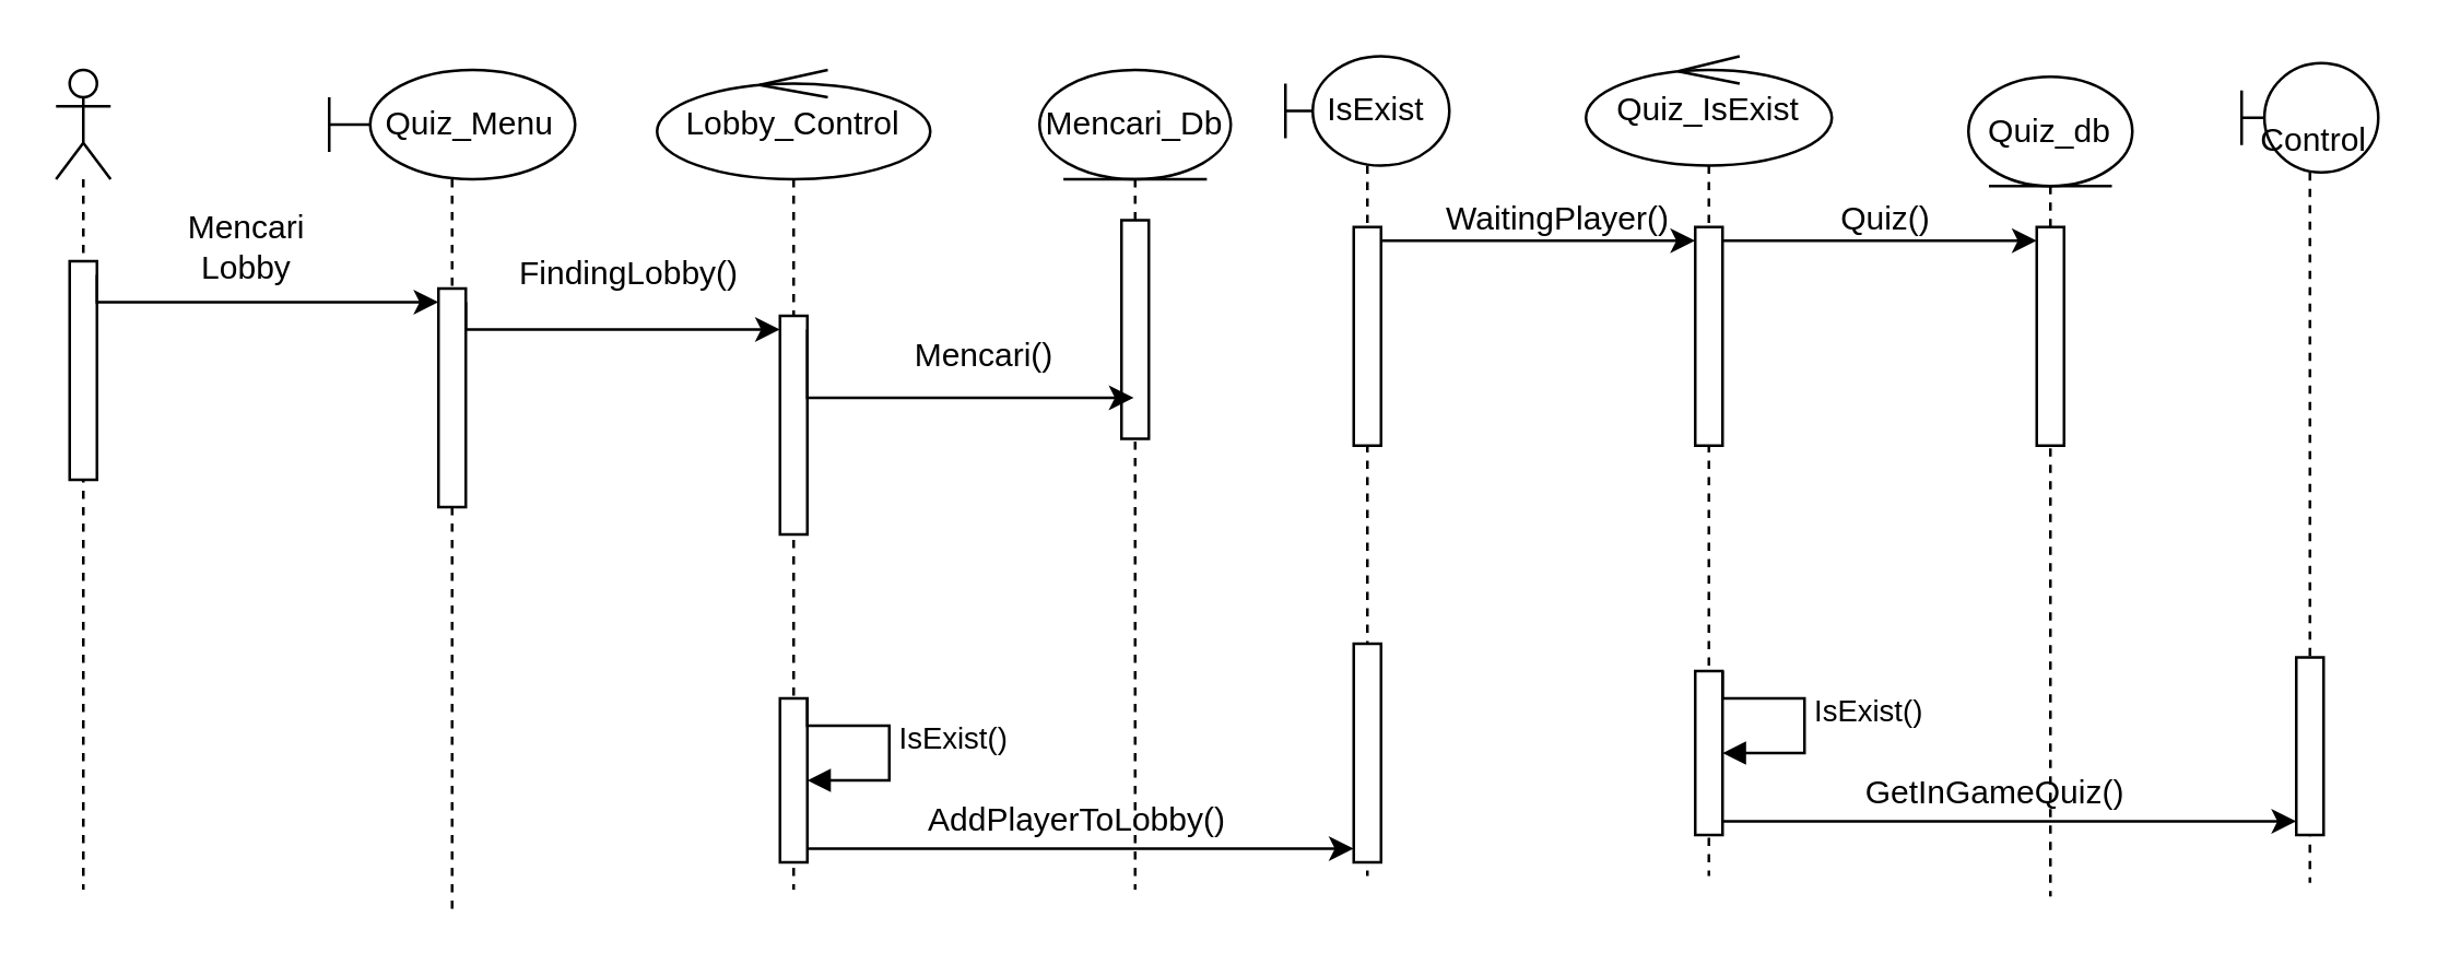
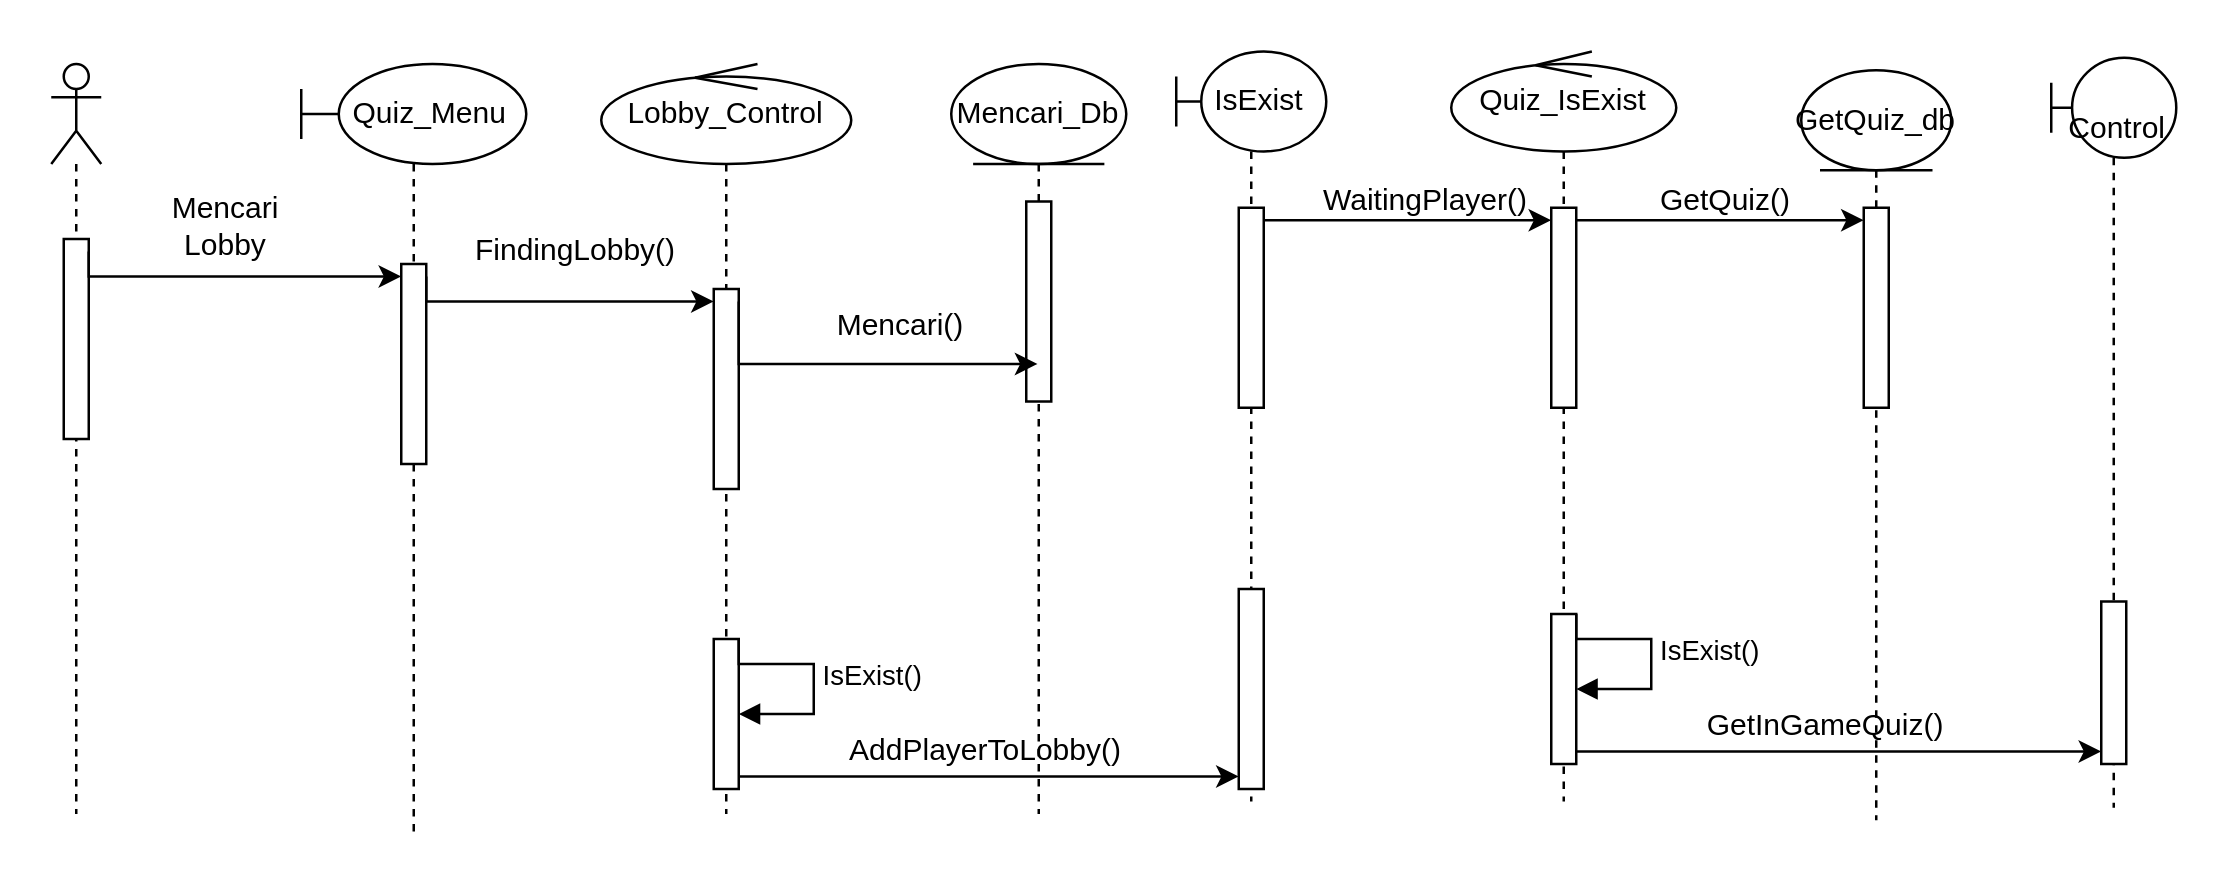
- <mxCell id="27" value="Quiz_db" style="shape=umlLifeline;perimeter=lifelinePerimeter;whiteSpace=wrap;html=1;container=1;dropTarget=0;collapsible=0;recursiveResize=0;outlineConnect=0;portConstraint=eastwest;newEdgeStyle={&quot;curved&quot;:0,&quot;rounded&quot;:0};participant=umlEntity;" vertex="1" parent="1"><mxGeometry x="720" y="27.5" width="60" height="300" as="geometry" /></mxCell>
+ <mxCell id="27" value="GetQuiz_db" style="shape=umlLifeline;perimeter=lifelinePerimeter;whiteSpace=wrap;html=1;container=1;dropTarget=0;collapsible=0;recursiveResize=0;outlineConnect=0;portConstraint=eastwest;newEdgeStyle={&quot;curved&quot;:0,&quot;rounded&quot;:0};participant=umlEntity;" vertex="1" parent="1"><mxGeometry x="720" y="27.5" width="60" height="300" as="geometry" /></mxCell>
- <mxCell id="36" value="Quiz()" style="text;html=1;strokeColor=none;fillColor=none;align=center;verticalAlign=middle;whiteSpace=wrap;rounded=0;" vertex="1" parent="1"><mxGeometry x="660" y="65" width="60" height="30" as="geometry" /></mxCell>
+ <mxCell id="36" value="GetQuiz()" style="text;html=1;strokeColor=none;fillColor=none;align=center;verticalAlign=middle;whiteSpace=wrap;rounded=0;" vertex="1" parent="1"><mxGeometry x="660" y="65" width="60" height="30" as="geometry" /></mxCell>
